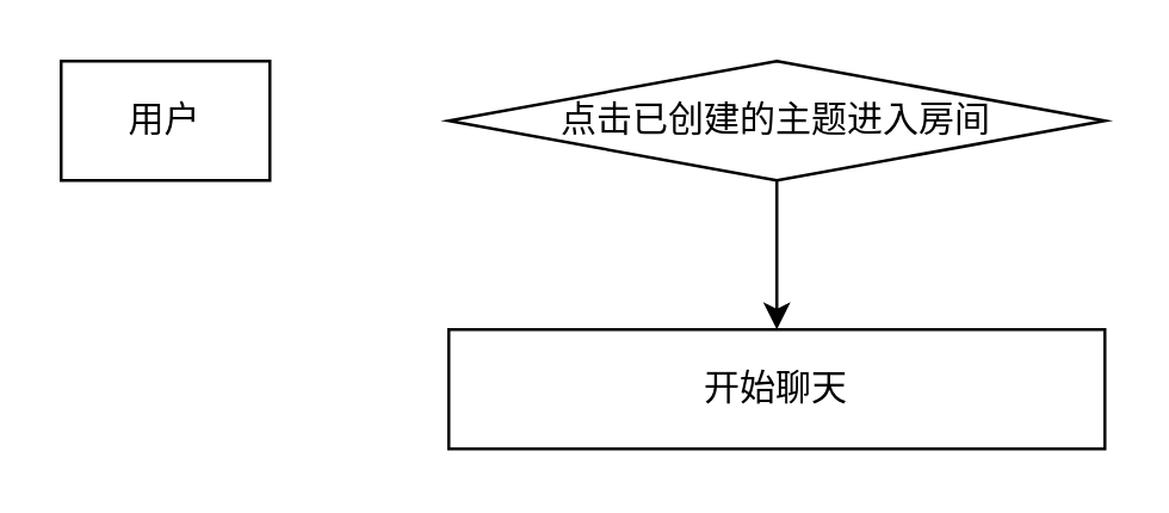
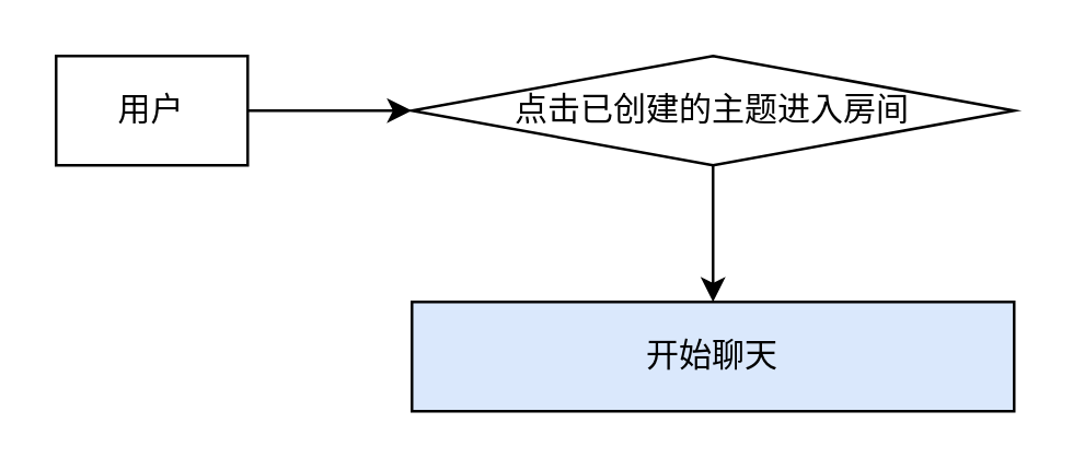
+ <mxCell id="2" style="edgeStyle=orthogonalEdgeStyle;rounded=0;orthogonalLoop=1;jettySize=auto;html=1;entryX=0;entryY=0.5;entryDx=0;entryDy=0;" edge="1" parent="1" source="3" target="5"><mxGeometry relative="1" as="geometry" /></mxCell>
- <mxCell id="6" value="开始聊天" style="rounded=0;whiteSpace=wrap;html=1;" vertex="1" parent="1"><mxGeometry x="150" y="110" width="220" height="40" as="geometry" /></mxCell>
+ <mxCell id="6" value="开始聊天" style="rounded=0;whiteSpace=wrap;html=1;fillColor=#dae8fc;" vertex="1" parent="1"><mxGeometry x="150" y="110" width="220" height="40" as="geometry" /></mxCell>
